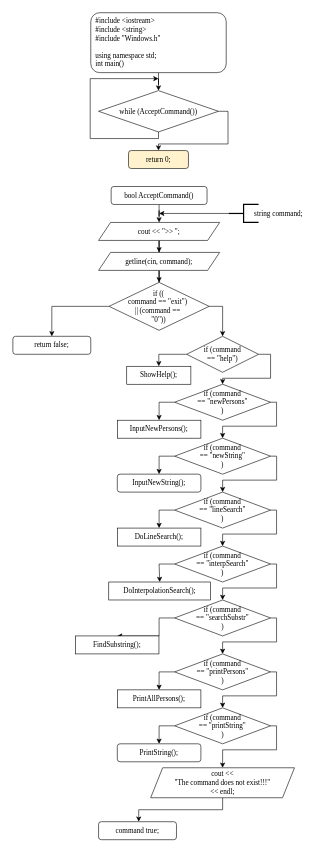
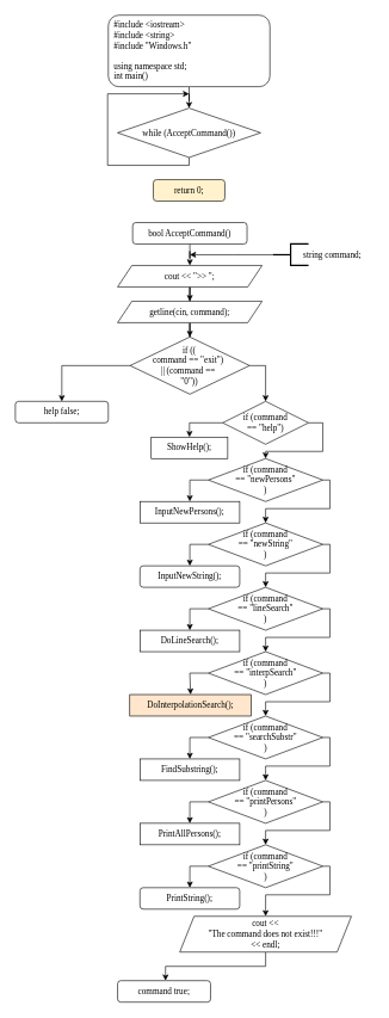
- <mxCell id="5" style="edgeStyle=orthogonalEdgeStyle;rounded=0;orthogonalLoop=1;jettySize=auto;html=1;fontFamily=Consolas;entryX=0.5;entryY=0;entryDx=0;entryDy=0;" edge="1" parent="1" source="6" target="7"><mxGeometry relative="1" as="geometry"><mxPoint x="263.97" y="250" as="targetPoint" /><Array as="points"><mxPoint x="379.97" y="185" /><mxPoint x="379.97" y="239" /><mxPoint x="263.97" y="239" /></Array></mxGeometry></mxCell>
- <mxCell id="20" value="return false;" style="rounded=1;whiteSpace=wrap;html=1;fontFamily=Consolas;" vertex="1" parent="1"><mxGeometry x="20.97" y="560" width="130" height="30" as="geometry" /></mxCell>
+ <mxCell id="20" value="help false;" style="rounded=1;whiteSpace=wrap;html=1;fontFamily=Consolas;" vertex="1" parent="1"><mxGeometry x="20.97" y="560" width="130" height="30" as="geometry" /></mxCell>
- <mxCell id="40" value="DoInterpolationSearch();" style="rounded=0;whiteSpace=wrap;html=1;fontFamily=Consolas;align=center;" vertex="1" parent="1"><mxGeometry x="181" y="970" width="170" height="30" as="geometry" /></mxCell>
+ <mxCell id="40" value="DoInterpolationSearch();" style="rounded=0;whiteSpace=wrap;html=1;fontFamily=Consolas;align=center;fillColor=#ffe6cc;" vertex="1" parent="1"><mxGeometry x="181" y="970" width="170" height="30" as="geometry" /></mxCell>
- <mxCell id="44" value="FindSubstring();" style="rounded=0;whiteSpace=wrap;html=1;fontFamily=Consolas;align=center;" vertex="1" parent="1"><mxGeometry x="125.25" y="1060" width="139.5" height="30" as="geometry" /></mxCell>
+ <mxCell id="44" value="FindSubstring();" style="rounded=0;whiteSpace=wrap;html=1;fontFamily=Consolas;align=center;" vertex="1" parent="1"><mxGeometry x="195.25" y="1060" width="139.5" height="30" as="geometry" /></mxCell>
